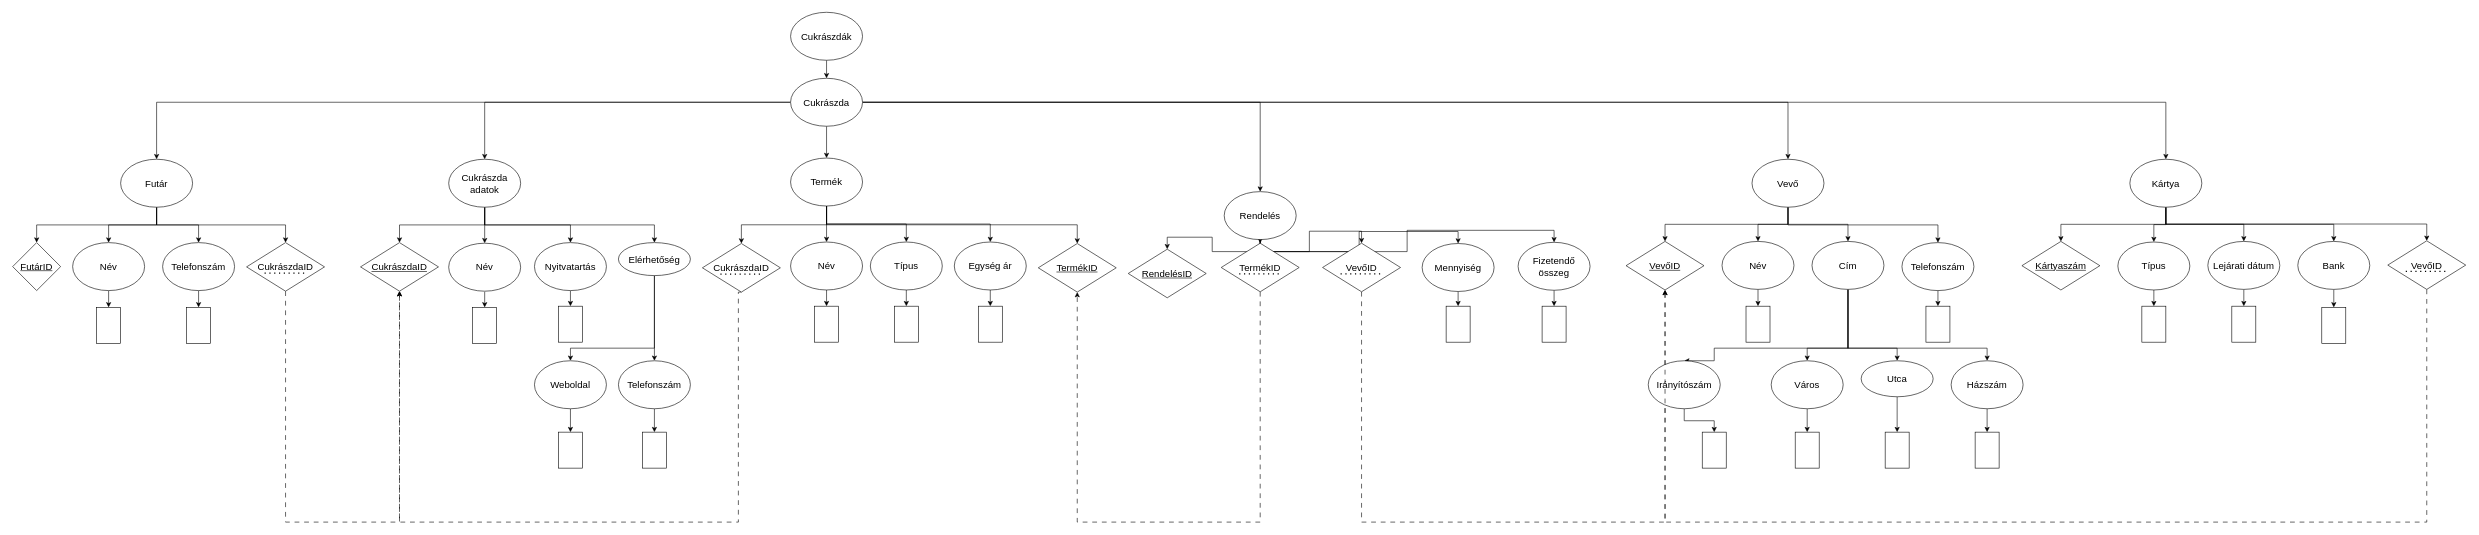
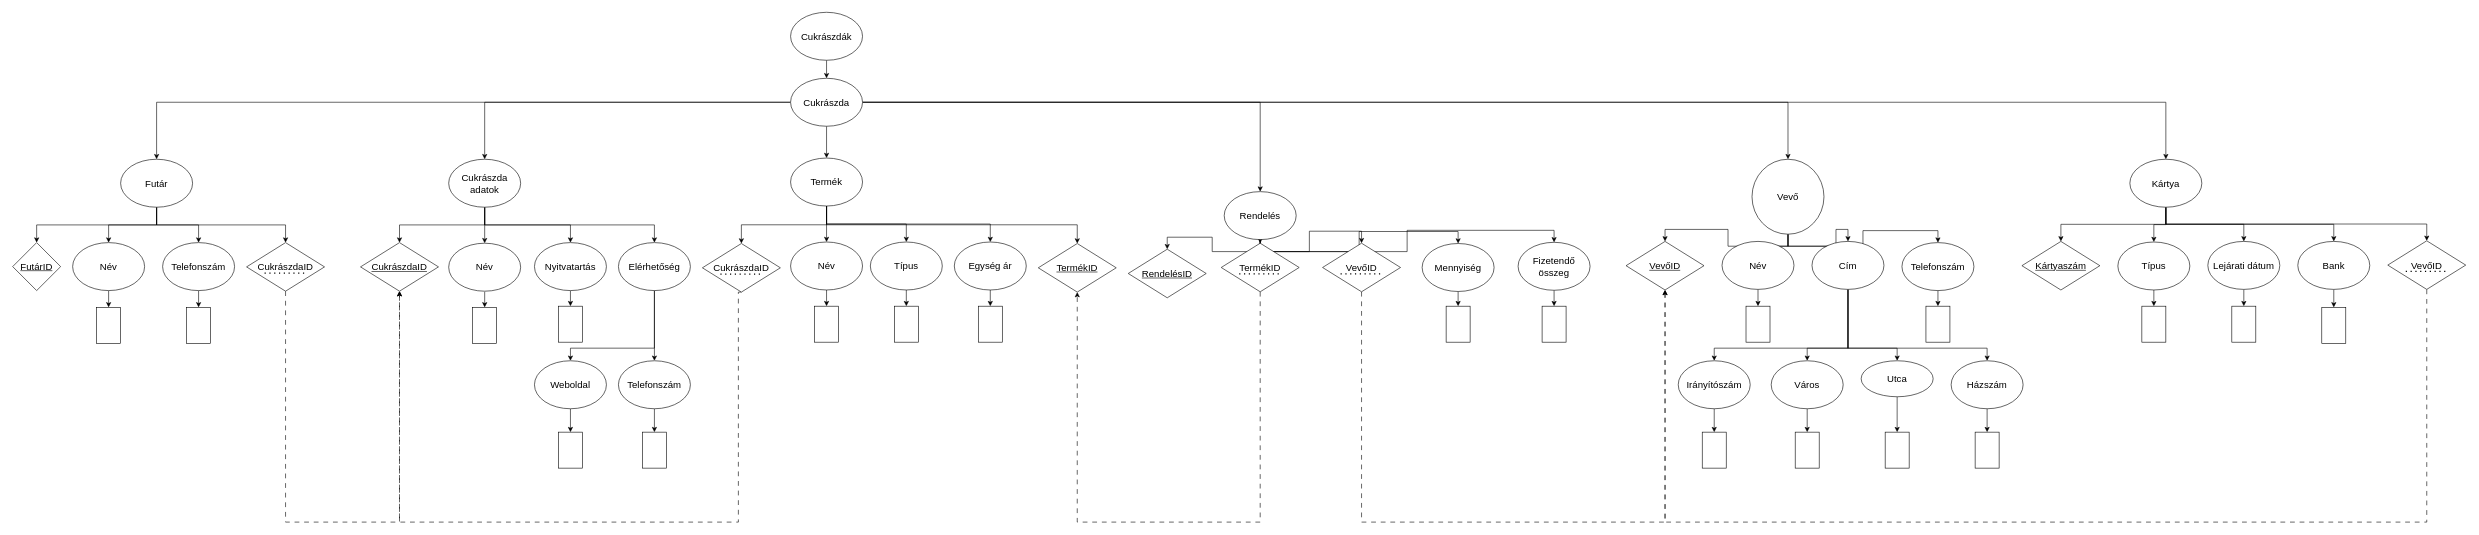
- <mxCell id="37" value="Vevő" style="ellipse;whiteSpace=wrap;html=1;fontSize=16;" vertex="1" parent="1"><mxGeometry x="2920" y="265" width="120" height="80" as="geometry" /></mxCell>
+ <mxCell id="37" value="Vevő" style="ellipse;whiteSpace=wrap;html=1;fontSize=16;" vertex="1" parent="1"><mxGeometry x="2920" y="265" width="120" height="125" as="geometry" /></mxCell>
- <mxCell id="58" value="&lt;font style=&quot;font-size: 16px;&quot;&gt;Elérhetőség&lt;/font&gt;" style="ellipse;whiteSpace=wrap;html=1;" vertex="1" parent="1"><mxGeometry x="1030" y="404" width="120" height="55" as="geometry" /></mxCell>
+ <mxCell id="58" value="&lt;font style=&quot;font-size: 16px;&quot;&gt;Elérhetőség&lt;/font&gt;" style="ellipse;whiteSpace=wrap;html=1;" vertex="1" parent="1"><mxGeometry x="1030" y="404" width="120" height="80" as="geometry" /></mxCell>
- <mxCell id="95" value="&lt;font style=&quot;font-size: 16px;&quot;&gt;Irányítószám&lt;/font&gt;" style="ellipse;whiteSpace=wrap;html=1;" vertex="1" parent="1"><mxGeometry x="2747" y="601" width="120" height="80" as="geometry" /></mxCell>
+ <mxCell id="95" value="&lt;font style=&quot;font-size: 16px;&quot;&gt;Irányítószám&lt;/font&gt;" style="ellipse;whiteSpace=wrap;html=1;" vertex="1" parent="1"><mxGeometry x="2797" y="601" width="120" height="80" as="geometry" /></mxCell>
